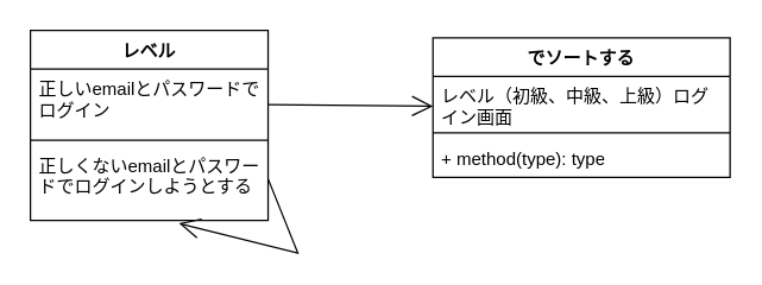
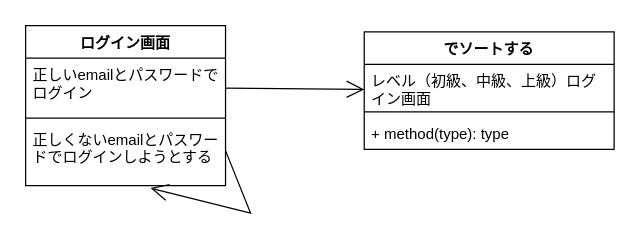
- <mxCell id="2" value="レベル" style="swimlane;fontStyle=1;align=center;verticalAlign=top;childLayout=stackLayout;horizontal=1;startSize=26;horizontalStack=0;resizeParent=1;resizeParentMax=0;resizeLast=0;collapsible=1;marginBottom=0;whiteSpace=wrap;html=1;" vertex="1" parent="1"><mxGeometry x="20" y="20" width="160" height="128" as="geometry" /></mxCell>
+ <mxCell id="2" value="ログイン画面" style="swimlane;fontStyle=1;align=center;verticalAlign=top;childLayout=stackLayout;horizontal=1;startSize=26;horizontalStack=0;resizeParent=1;resizeParentMax=0;resizeLast=0;collapsible=1;marginBottom=0;whiteSpace=wrap;html=1;" vertex="1" parent="1"><mxGeometry x="20" y="20" width="160" height="128" as="geometry" /></mxCell>
